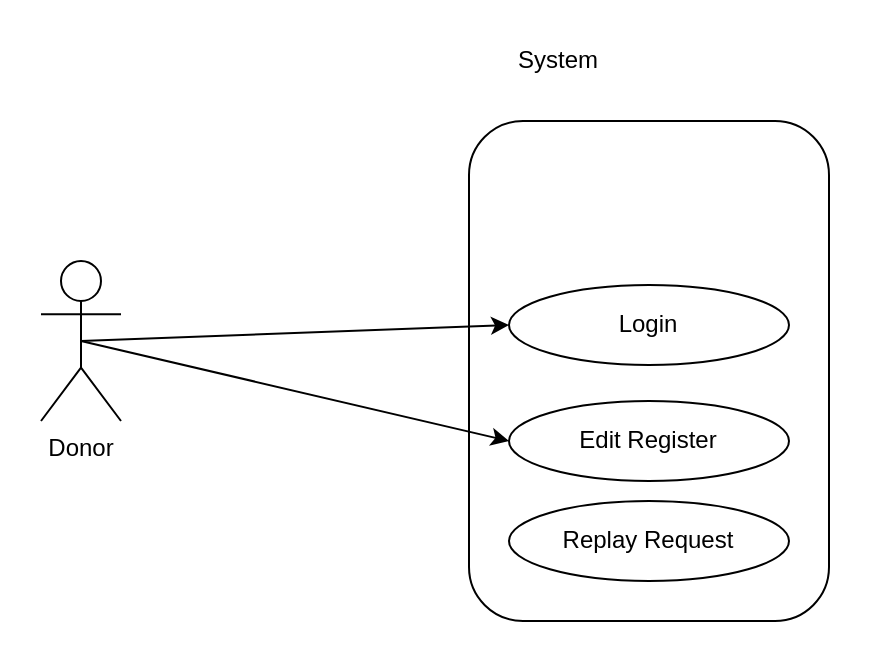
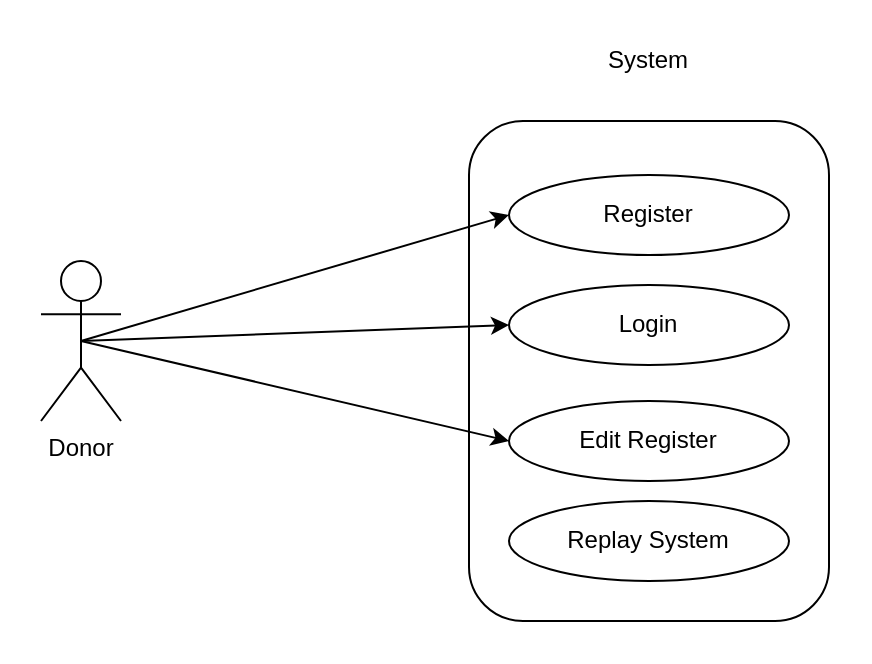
- <mxCell id="8" value="System" style="text;html=1;strokeColor=none;fillColor=none;align=center;verticalAlign=middle;whiteSpace=wrap;rounded=0;" vertex="1" parent="1"><mxGeometry x="259" y="20" width="40" height="20" as="geometry" /></mxCell>
+ <mxCell id="8" value="System" style="text;html=1;strokeColor=none;fillColor=none;align=center;verticalAlign=middle;whiteSpace=wrap;rounded=0;" vertex="1" parent="1"><mxGeometry x="304" y="20" width="40" height="20" as="geometry" /></mxCell>
+ <mxCell id="4" value="Register" style="ellipse;whiteSpace=wrap;html=1;" vertex="1" parent="1"><mxGeometry x="254" y="87" width="140" height="40" as="geometry" /></mxCell>
+ <mxCell id="9" value="" style="endArrow=classic;html=1;exitX=0.5;exitY=0.5;exitDx=0;exitDy=0;exitPerimeter=0;entryX=0;entryY=0.5;entryDx=0;entryDy=0;" edge="1" parent="1" source="3" target="4"><mxGeometry width="50" height="50" relative="1" as="geometry"><mxPoint x="250" y="170" as="sourcePoint" /><mxPoint x="300" y="120" as="targetPoint" /></mxGeometry></mxCell>
- <mxCell id="7" value="Replay Request" style="ellipse;whiteSpace=wrap;html=1;" vertex="1" parent="1"><mxGeometry x="254" y="250" width="140" height="40" as="geometry" /></mxCell>
+ <mxCell id="7" value="Replay System" style="ellipse;whiteSpace=wrap;html=1;" vertex="1" parent="1"><mxGeometry x="254" y="250" width="140" height="40" as="geometry" /></mxCell>
